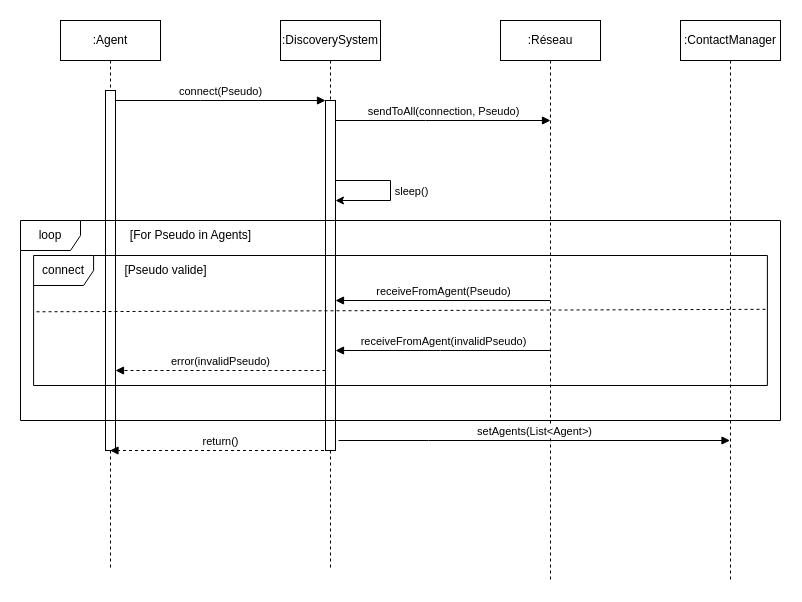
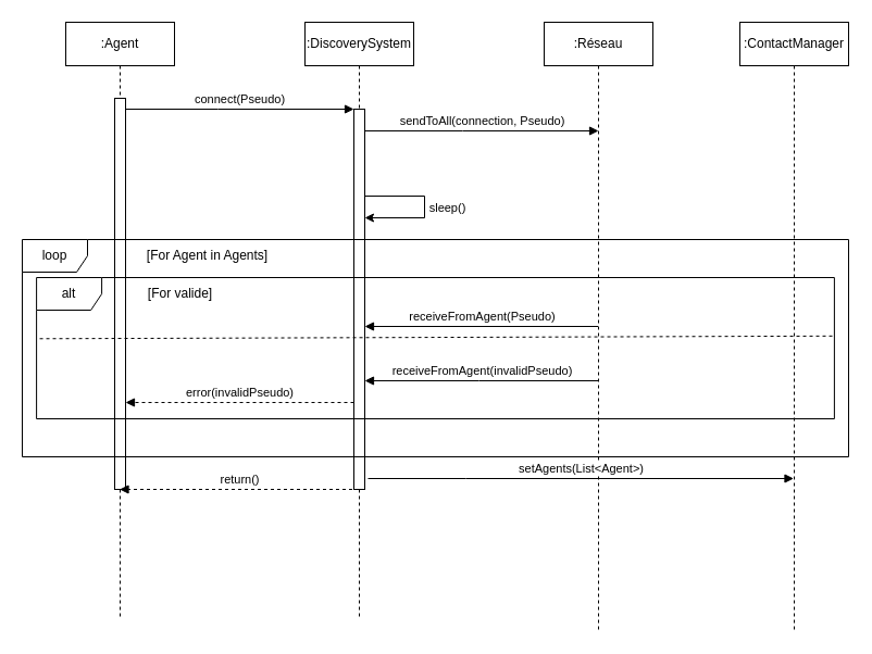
- <mxCell id="14" value="[For Pseudo in Agents]" style="text;html=1;align=center;verticalAlign=middle;resizable=1;points=[];autosize=1;strokeColor=none;fillColor=none;movable=1;rotatable=1;deletable=1;editable=1;locked=0;connectable=1;" parent="12" vertex="1"><mxGeometry x="78.621" width="183.448" height="30" as="geometry" /></mxCell>
+ <mxCell id="14" value="[For Agent in Agents]" style="text;html=1;align=center;verticalAlign=middle;resizable=1;points=[];autosize=1;strokeColor=none;fillColor=none;movable=1;rotatable=1;deletable=1;editable=1;locked=0;connectable=1;" parent="12" vertex="1"><mxGeometry x="78.621" width="183.448" height="30" as="geometry" /></mxCell>
- <mxCell id="17" value="connect" style="shape=umlFrame;whiteSpace=wrap;html=1;pointerEvents=0;" parent="15" vertex="1"><mxGeometry x="13.103" y="35" width="733.793" height="130" as="geometry" /></mxCell>
+ <mxCell id="17" value="alt" style="shape=umlFrame;whiteSpace=wrap;html=1;pointerEvents=0;" parent="15" vertex="1"><mxGeometry x="13.103" y="35" width="733.793" height="130" as="geometry" /></mxCell>
- <mxCell id="19" value="[Pseudo valide]" style="text;html=1;align=center;verticalAlign=middle;resizable=0;points=[];autosize=1;strokeColor=none;fillColor=none;" parent="15" vertex="1"><mxGeometry x="89.999" y="35" width="110" height="30" as="geometry" /></mxCell>
+ <mxCell id="19" value="[For valide]" style="text;html=1;align=center;verticalAlign=middle;resizable=0;points=[];autosize=1;strokeColor=none;fillColor=none;" parent="15" vertex="1"><mxGeometry x="89.999" y="35" width="110" height="30" as="geometry" /></mxCell>
